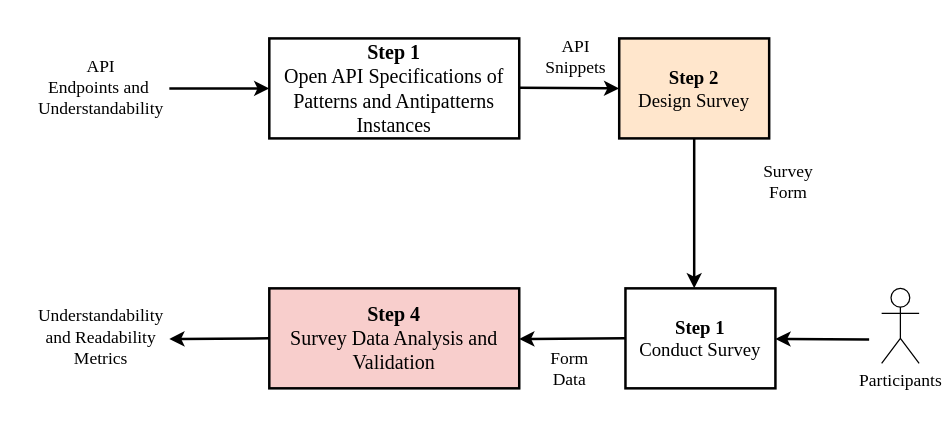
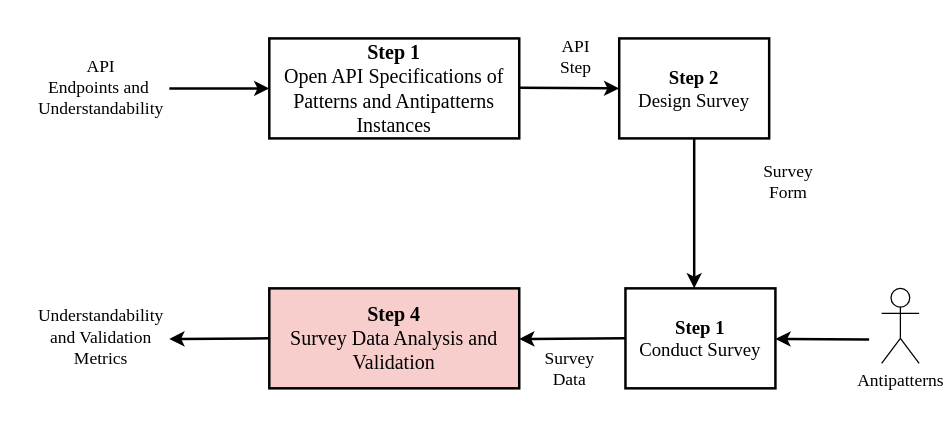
- <mxCell id="13" value="API&lt;div&gt;Snippets&lt;/div&gt;" style="text;html=1;align=center;verticalAlign=middle;resizable=0;points=[];autosize=1;strokeColor=none;fillColor=none;fontFamily=Times New Roman;fontSize=14;" parent="1" vertex="1"><mxGeometry x="425" y="20" width="70" height="50" as="geometry" /></mxCell>
+ <mxCell id="13" value="API&lt;div&gt;Step&lt;/div&gt;" style="text;html=1;align=center;verticalAlign=middle;resizable=0;points=[];autosize=1;strokeColor=none;fillColor=none;fontFamily=Times New Roman;fontSize=14;" parent="1" vertex="1"><mxGeometry x="425" y="20" width="70" height="50" as="geometry" /></mxCell>
- <mxCell id="2" value="&lt;span style=&quot;border-color: var(--border-color); font-size: 15px;&quot;&gt;&lt;b style=&quot;font-size: 15px;&quot;&gt;Step 2&lt;/b&gt;&lt;/span&gt;&lt;font style=&quot;font-size: 15px;&quot;&gt;&lt;span style=&quot;font-size: 15px;&quot;&gt;&lt;br style=&quot;font-size: 15px;&quot;&gt;&lt;/span&gt;&lt;/font&gt;&lt;div style=&quot;font-size: 15px;&quot;&gt;Design Survey&lt;/div&gt;" style="rounded=0;whiteSpace=wrap;html=1;strokeWidth=2;container=0;fontStyle=0;fontFamily=Times New Roman;fontSize=15;fillColor=#ffe6cc;" parent="1" vertex="1"><mxGeometry x="495" y="30" width="120" height="80" as="geometry" /></mxCell>
+ <mxCell id="2" value="&lt;span style=&quot;border-color: var(--border-color); font-size: 15px;&quot;&gt;&lt;b style=&quot;font-size: 15px;&quot;&gt;Step 2&lt;/b&gt;&lt;/span&gt;&lt;font style=&quot;font-size: 15px;&quot;&gt;&lt;span style=&quot;font-size: 15px;&quot;&gt;&lt;br style=&quot;font-size: 15px;&quot;&gt;&lt;/span&gt;&lt;/font&gt;&lt;div style=&quot;font-size: 15px;&quot;&gt;Design Survey&lt;/div&gt;" style="rounded=0;whiteSpace=wrap;html=1;strokeWidth=2;container=0;fontStyle=0;fontFamily=Times New Roman;fontSize=15;" parent="1" vertex="1"><mxGeometry x="495" y="30" width="120" height="80" as="geometry" /></mxCell>
- <mxCell id="7" value="Understandability&lt;div&gt;and Readability&lt;/div&gt;&lt;div&gt;Metrics&lt;/div&gt;" style="text;html=1;align=center;verticalAlign=middle;resizable=0;points=[];autosize=1;strokeColor=none;fillColor=none;fontFamily=Times New Roman;fontSize=14;" parent="1" vertex="1"><mxGeometry x="20" y="240" width="120" height="60" as="geometry" /></mxCell>
+ <mxCell id="7" value="Understandability&lt;div&gt;and Validation&lt;/div&gt;&lt;div&gt;Metrics&lt;/div&gt;" style="text;html=1;align=center;verticalAlign=middle;resizable=0;points=[];autosize=1;strokeColor=none;fillColor=none;fontFamily=Times New Roman;fontSize=14;" parent="1" vertex="1"><mxGeometry x="20" y="240" width="120" height="60" as="geometry" /></mxCell>
- <mxCell id="15" value="Form&lt;div&gt;Data&lt;/div&gt;" style="text;html=1;align=center;verticalAlign=middle;resizable=0;points=[];autosize=1;strokeColor=none;fillColor=none;fontFamily=Times New Roman;fontSize=14;" parent="1" vertex="1"><mxGeometry x="425" y="270" width="60" height="50" as="geometry" /></mxCell>
+ <mxCell id="15" value="Survey&lt;div&gt;Data&lt;/div&gt;" style="text;html=1;align=center;verticalAlign=middle;resizable=0;points=[];autosize=1;strokeColor=none;fillColor=none;fontFamily=Times New Roman;fontSize=14;" parent="1" vertex="1"><mxGeometry x="425" y="270" width="60" height="50" as="geometry" /></mxCell>
- <mxCell id="16" value="&lt;font style=&quot;font-size: 14px;&quot; face=&quot;Times New Roman&quot;&gt;Participants&lt;/font&gt;" style="shape=umlActor;verticalLabelPosition=bottom;verticalAlign=top;html=1;outlineConnect=0;" parent="1" vertex="1"><mxGeometry x="705" y="230" width="30" height="60" as="geometry" /></mxCell>
+ <mxCell id="16" value="&lt;font style=&quot;font-size: 14px;&quot; face=&quot;Times New Roman&quot;&gt;Antipatterns&lt;/font&gt;" style="shape=umlActor;verticalLabelPosition=bottom;verticalAlign=top;html=1;outlineConnect=0;" parent="1" vertex="1"><mxGeometry x="705" y="230" width="30" height="60" as="geometry" /></mxCell>
